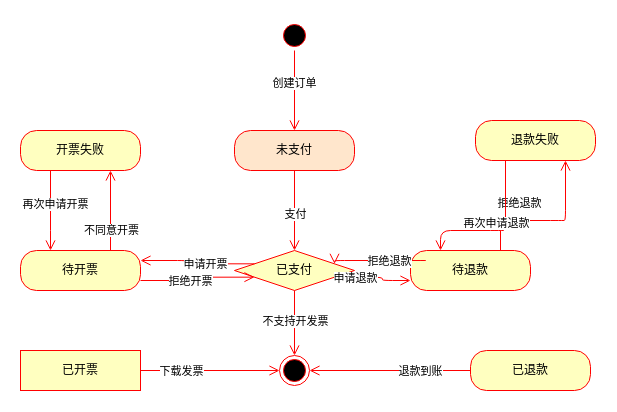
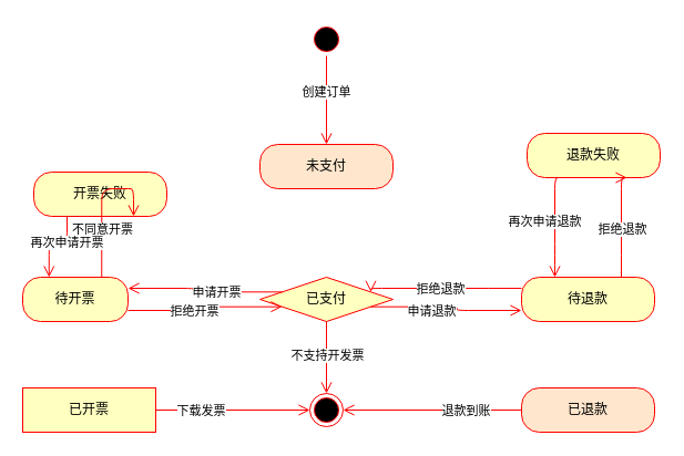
- <mxCell id="16" value="开票失败" style="rounded=1;whiteSpace=wrap;html=1;arcSize=40;fontColor=#000000;fillColor=#ffffc0;strokeColor=#ff0000;" parent="1" vertex="1"><mxGeometry x="20" y="130" width="120" height="40" as="geometry" /></mxCell>
+ <mxCell id="16" value="开票失败" style="rounded=1;whiteSpace=wrap;html=1;arcSize=40;fontColor=#000000;fillColor=#ffffc0;strokeColor=#ff0000;" parent="1" vertex="1"><mxGeometry x="30" y="155" width="120" height="40" as="geometry" /></mxCell>
- <mxCell id="6" value="" style="edgeStyle=orthogonalEdgeStyle;html=1;verticalAlign=bottom;endArrow=open;endSize=8;strokeColor=#ff0000;entryX=0.5;entryY=0;entryDx=0;entryDy=0;" parent="1" source="5" target="8" edge="1"><mxGeometry relative="1" as="geometry"><mxPoint x="353" y="300" as="targetPoint" /></mxGeometry></mxCell>
- <mxCell id="7" value="支付" style="edgeLabel;html=1;align=center;verticalAlign=middle;resizable=0;points=[];" parent="6" vertex="1" connectable="0"><mxGeometry x="-0.251" y="-1" relative="1" as="geometry"><mxPoint x="1" y="13" as="offset" /></mxGeometry></mxCell>
- <mxCell id="12" value="待开票" style="rounded=1;whiteSpace=wrap;html=1;arcSize=40;fontColor=#000000;fillColor=#ffffc0;strokeColor=#ff0000;" parent="1" vertex="1"><mxGeometry x="20" y="250" width="120" height="40" as="geometry" /></mxCell>
+ <mxCell id="12" value="待开票" style="rounded=1;whiteSpace=wrap;html=1;arcSize=40;fontColor=#000000;fillColor=#ffffc0;strokeColor=#ff0000;" parent="1" vertex="1"><mxGeometry x="20" y="250" width="95" height="40" as="geometry" /></mxCell>
- <mxCell id="21" value="待退款" style="rounded=1;whiteSpace=wrap;html=1;arcSize=40;fontColor=#000000;fillColor=#ffffc0;strokeColor=#ff0000;" parent="1" vertex="1"><mxGeometry x="410" y="250" width="120" height="40" as="geometry" /></mxCell>
+ <mxCell id="21" value="待退款" style="rounded=1;whiteSpace=wrap;html=1;arcSize=40;fontColor=#000000;fillColor=#ffffc0;strokeColor=#ff0000;" parent="1" vertex="1"><mxGeometry x="470" y="250" width="120" height="40" as="geometry" /></mxCell>
- <mxCell id="24" value="已退款" style="rounded=1;whiteSpace=wrap;html=1;arcSize=40;fontColor=#000000;fillColor=#ffffc0;strokeColor=#ff0000;" parent="1" vertex="1"><mxGeometry x="470" y="350" width="120" height="40" as="geometry" /></mxCell>
+ <mxCell id="24" value="已退款" style="rounded=1;whiteSpace=wrap;html=1;arcSize=40;fontColor=#000000;fillColor=#ffe6cc;strokeColor=#ff0000;" parent="1" vertex="1"><mxGeometry x="470" y="350" width="120" height="40" as="geometry" /></mxCell>
